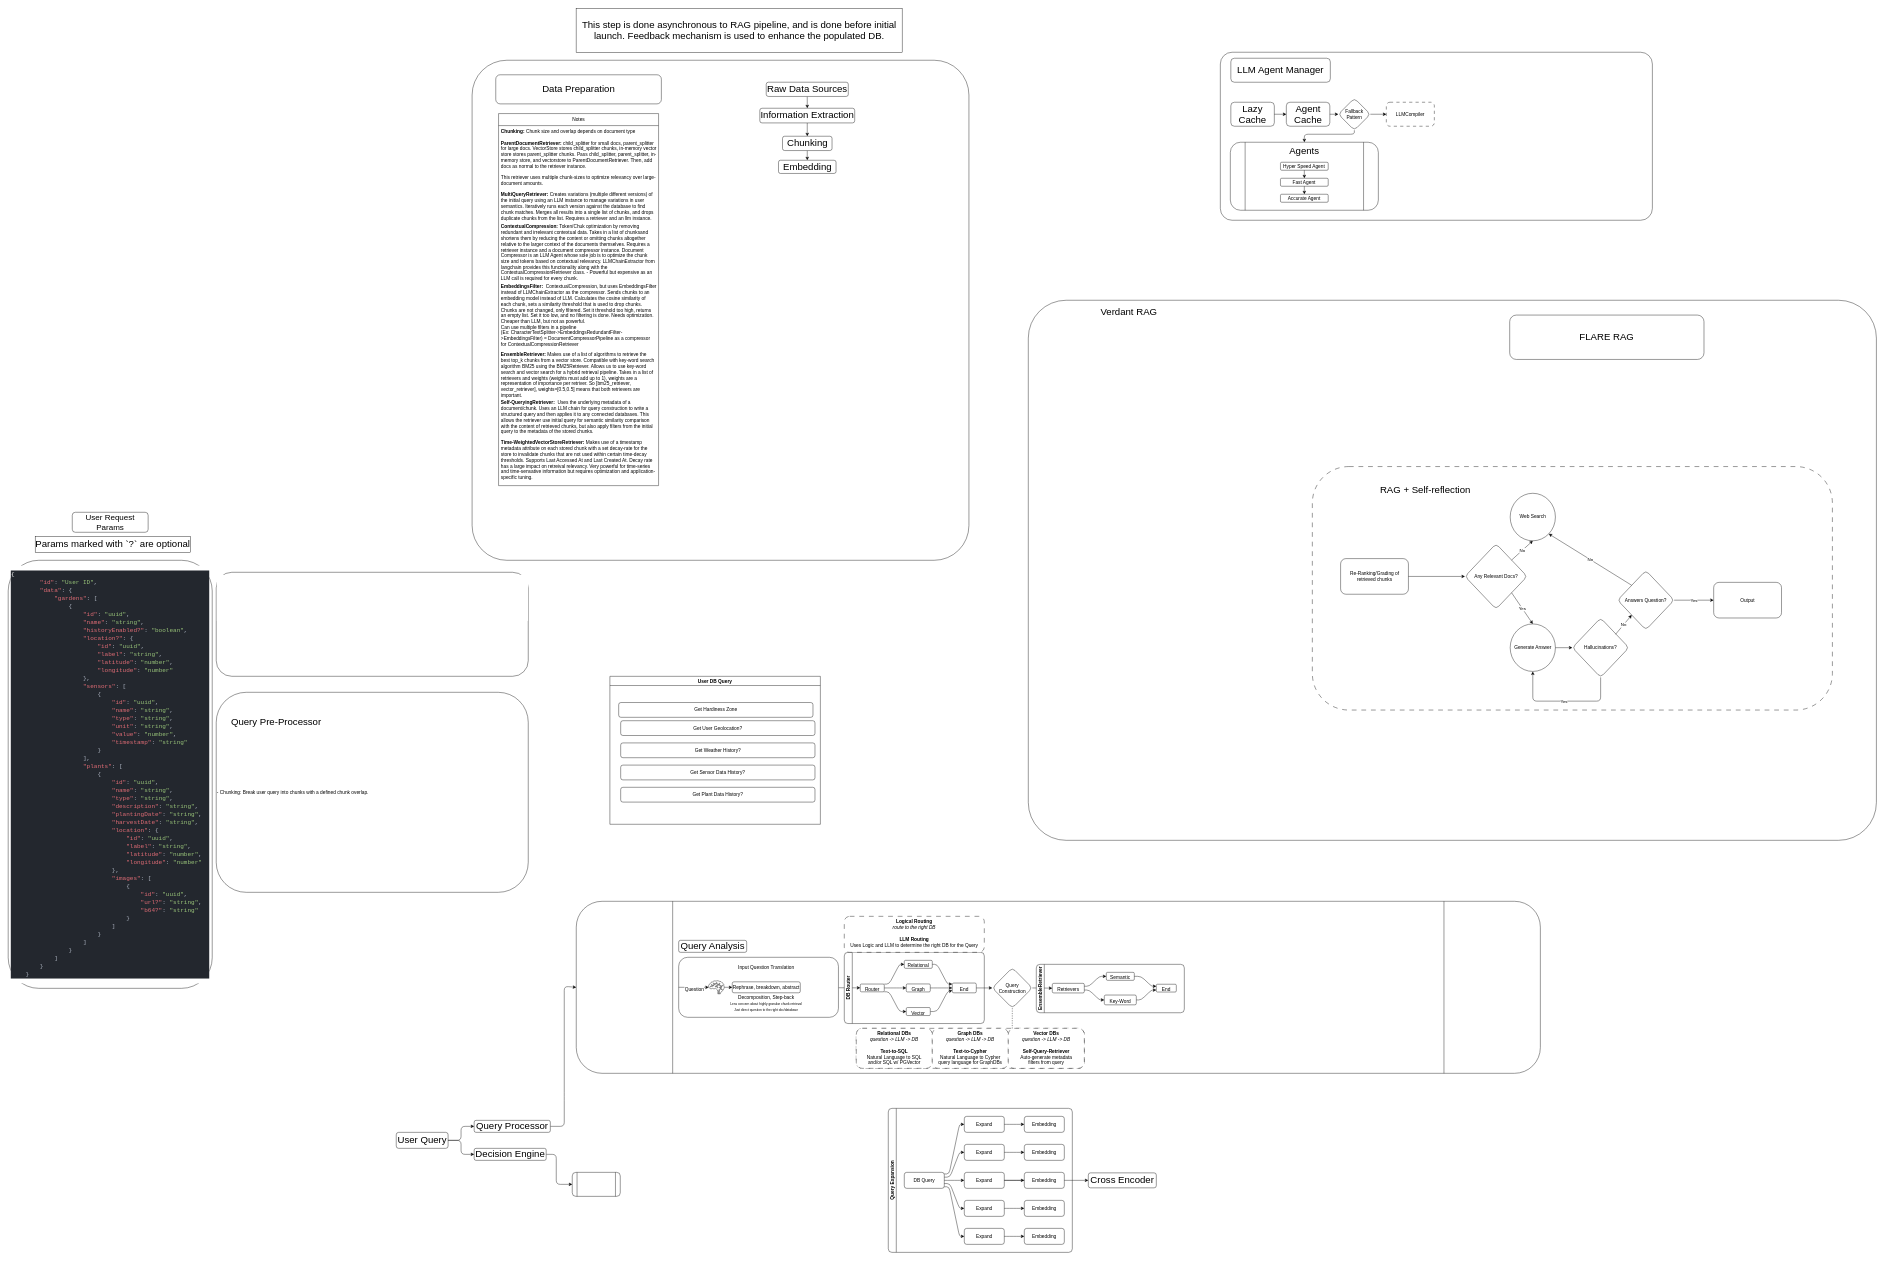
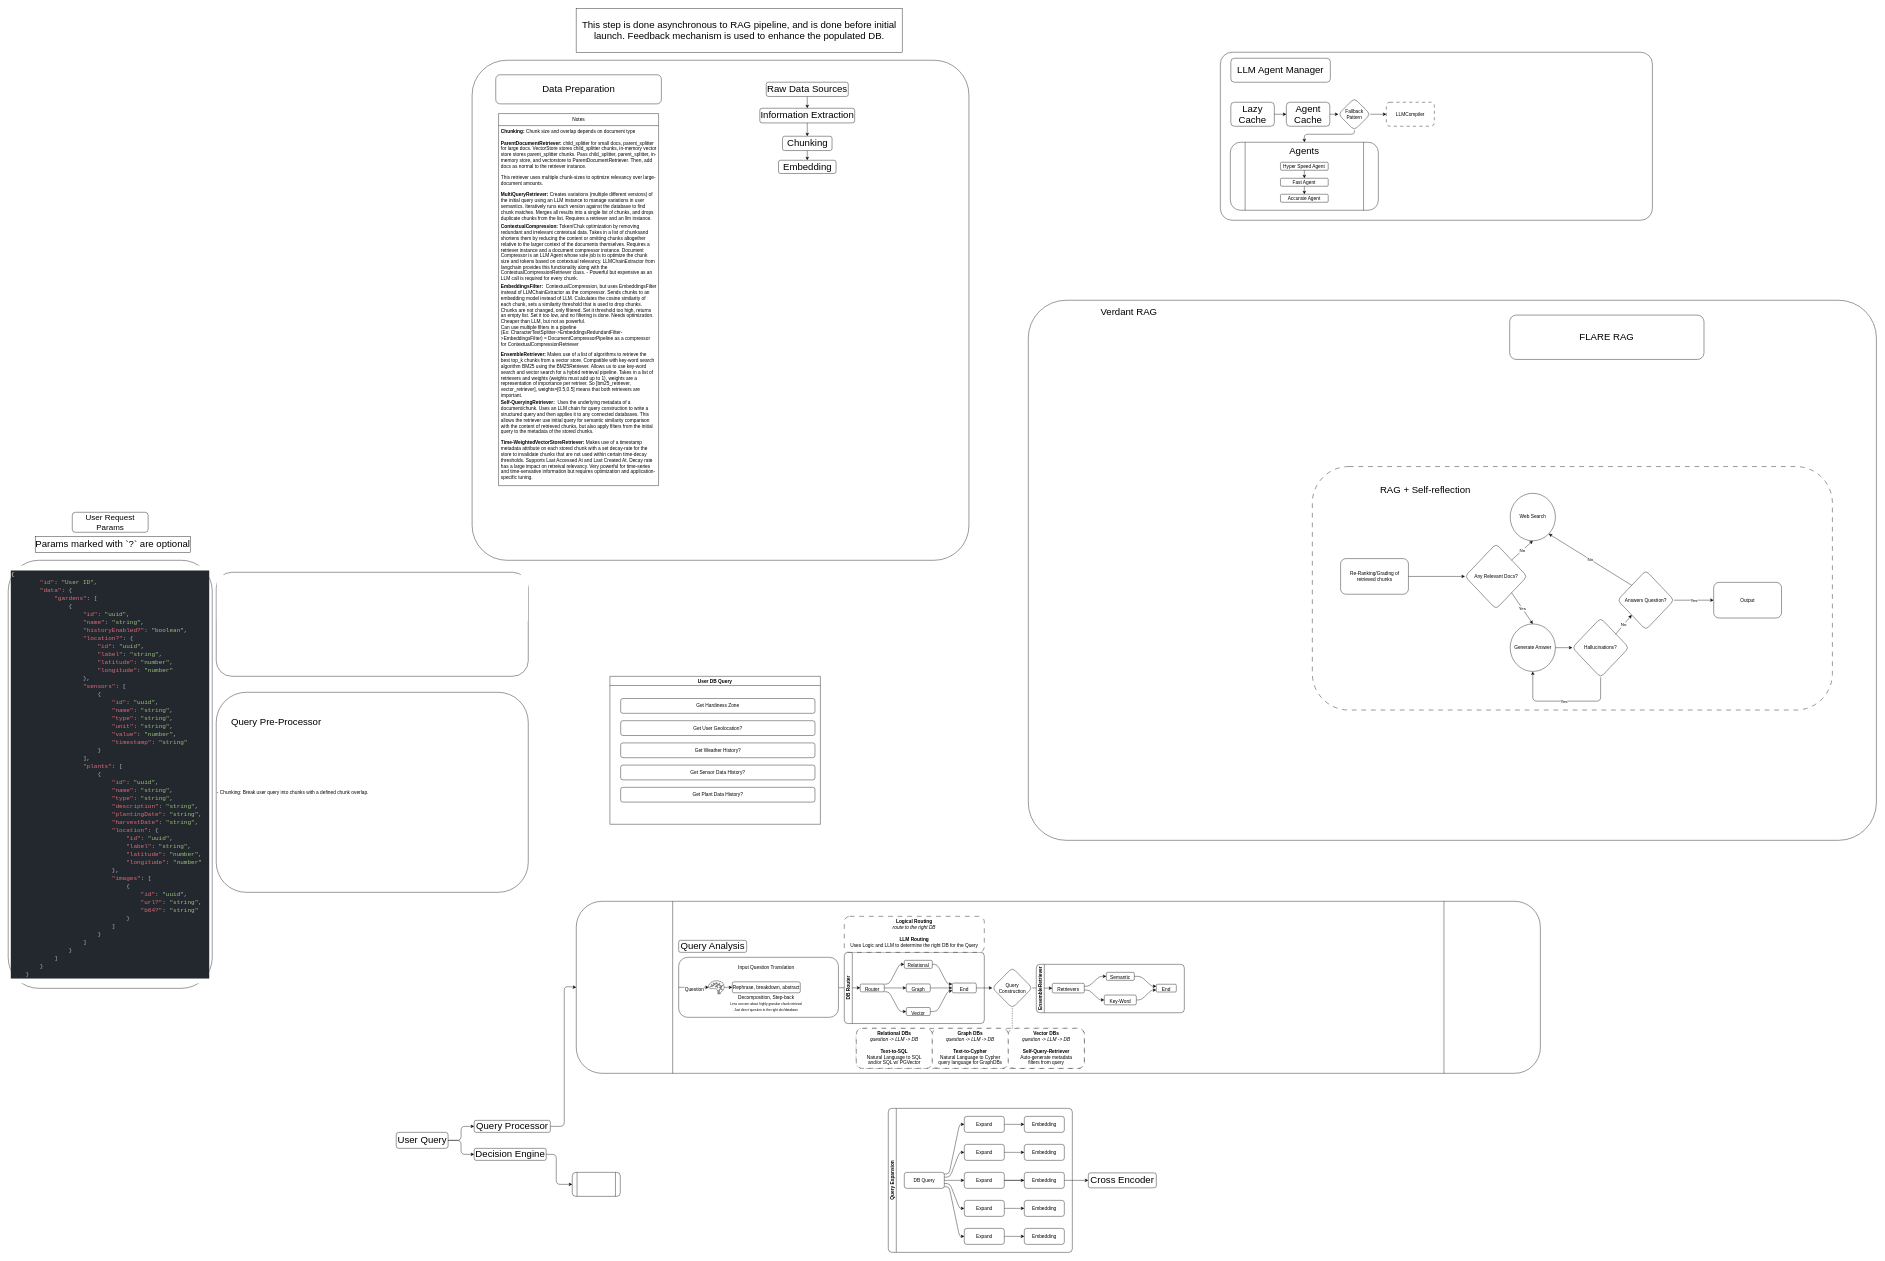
- <mxCell id="84" value="Get Hardiness Zone" style="rounded=1;whiteSpace=wrap;html=1;" parent="83" vertex="1"><mxGeometry x="21.984" y="65.479" width="485.714" height="36.986" as="geometry" /></mxCell>
+ <mxCell id="84" value="Get Hardiness Zone" style="rounded=1;whiteSpace=wrap;html=1;" parent="83" vertex="1"><mxGeometry x="26.984" y="55.479" width="485.714" height="36.986" as="geometry" /></mxCell>
